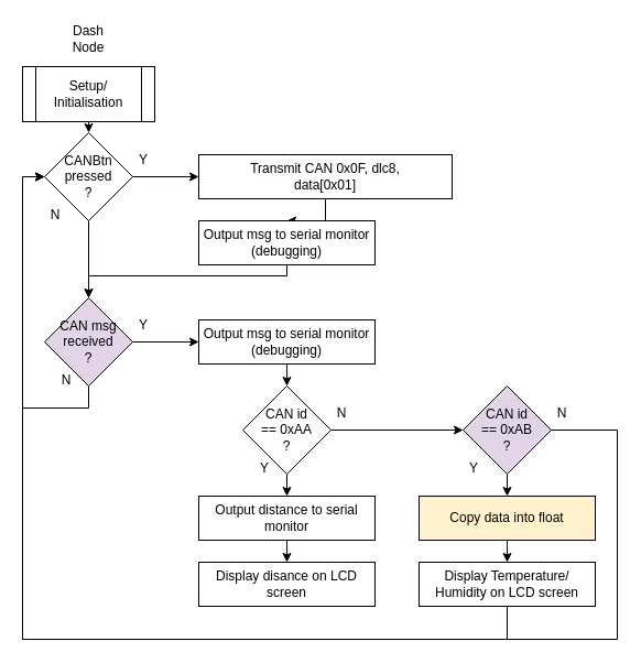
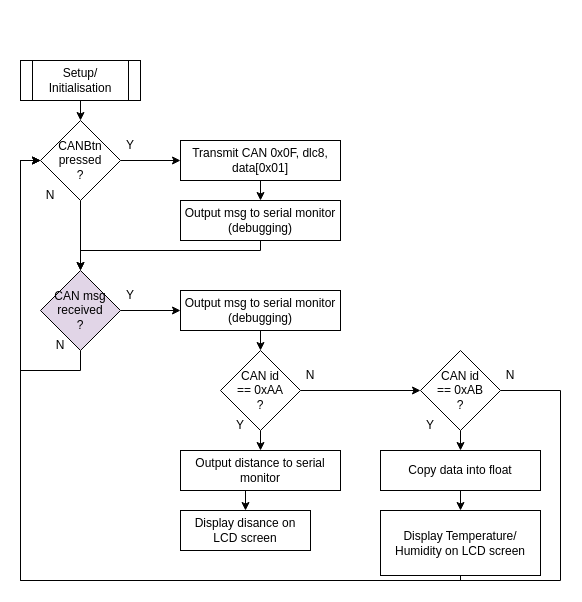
- <mxCell id="4" value="Dash Node" style="text;html=1;align=center;verticalAlign=middle;whiteSpace=wrap;rounded=0;" vertex="1" parent="1"><mxGeometry x="50" y="20" width="60" height="30" as="geometry" /></mxCell>
- <mxCell id="3" value="Setup/ Initialisation" style="shape=process;whiteSpace=wrap;html=1;backgroundOutline=1;" vertex="1" parent="1"><mxGeometry x="20" y="60" width="120" height="50" as="geometry" /></mxCell>
+ <mxCell id="3" value="Setup/ Initialisation" style="shape=process;whiteSpace=wrap;html=1;backgroundOutline=1;" vertex="1" parent="1"><mxGeometry x="20" y="60" width="120" height="40" as="geometry" /></mxCell>
- <mxCell id="9" value="Transmit CAN 0x0F, dlc8,&lt;div&gt;data[0x01]&lt;/div&gt;" style="rounded=0;whiteSpace=wrap;html=1;" vertex="1" parent="1"><mxGeometry x="180" y="140" width="230" height="40" as="geometry" /></mxCell>
+ <mxCell id="9" value="Transmit CAN 0x0F, dlc8,&lt;div&gt;data[0x01]&lt;/div&gt;" style="rounded=0;whiteSpace=wrap;html=1;" vertex="1" parent="1"><mxGeometry x="180" y="140" width="160" height="40" as="geometry" /></mxCell>
- <mxCell id="24" value="CAN id&lt;div&gt;== 0xAB&lt;/div&gt;&lt;div&gt;?&lt;/div&gt;" style="rhombus;whiteSpace=wrap;html=1;fillColor=#e1d5e7;" vertex="1" parent="1"><mxGeometry x="420" y="350" width="80" height="80" as="geometry" /></mxCell>
+ <mxCell id="24" value="CAN id&lt;div&gt;== 0xAB&lt;/div&gt;&lt;div&gt;?&lt;/div&gt;" style="rhombus;whiteSpace=wrap;html=1;" vertex="1" parent="1"><mxGeometry x="420" y="350" width="80" height="80" as="geometry" /></mxCell>
- <mxCell id="29" value="Copy data into float" style="rounded=0;whiteSpace=wrap;html=1;fillColor=#fff2cc;" vertex="1" parent="1"><mxGeometry x="380" y="450" width="160" height="40" as="geometry" /></mxCell>
+ <mxCell id="29" value="Copy data into float" style="rounded=0;whiteSpace=wrap;html=1;" vertex="1" parent="1"><mxGeometry x="380" y="450" width="160" height="40" as="geometry" /></mxCell>
- <mxCell id="27" value="Display disance on LCD screen" style="rounded=0;whiteSpace=wrap;html=1;" vertex="1" parent="1"><mxGeometry x="180" y="510" width="160" height="40" as="geometry" /></mxCell>
+ <mxCell id="27" value="Display disance on LCD screen" style="rounded=0;whiteSpace=wrap;html=1;" vertex="1" parent="1"><mxGeometry x="180" y="510" width="130" height="40" as="geometry" /></mxCell>
- <mxCell id="31" value="Display Temperature/ Humidity on LCD screen" style="rounded=0;whiteSpace=wrap;html=1;" vertex="1" parent="1"><mxGeometry x="380" y="510" width="160" height="40" as="geometry" /></mxCell>
+ <mxCell id="31" value="Display Temperature/ Humidity on LCD screen" style="rounded=0;whiteSpace=wrap;html=1;" vertex="1" parent="1"><mxGeometry x="380" y="510" width="160" height="65" as="geometry" /></mxCell>
